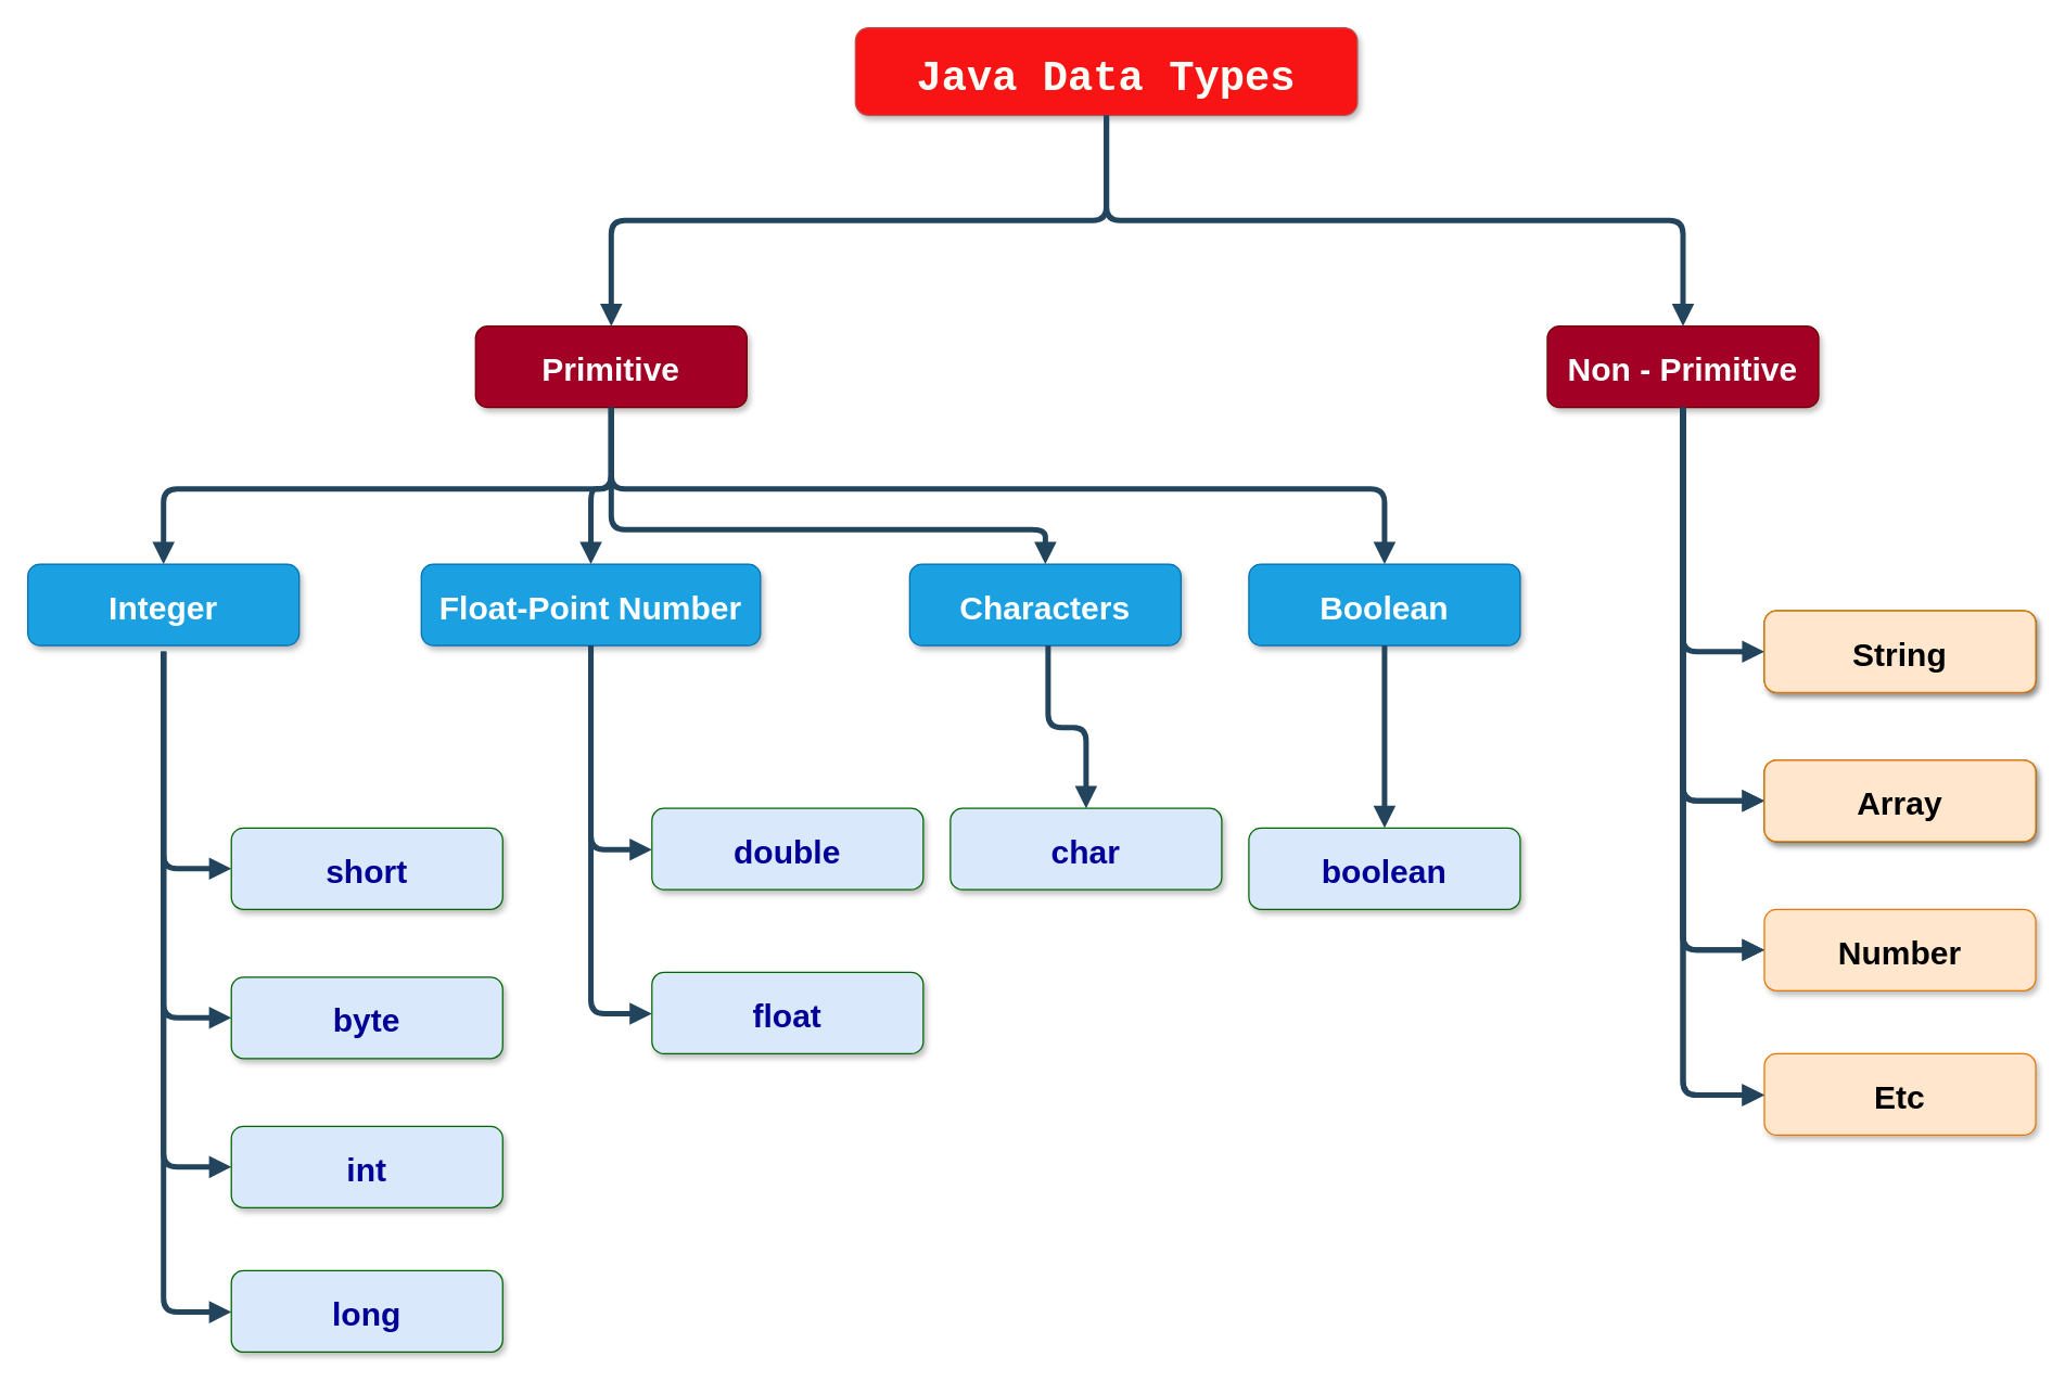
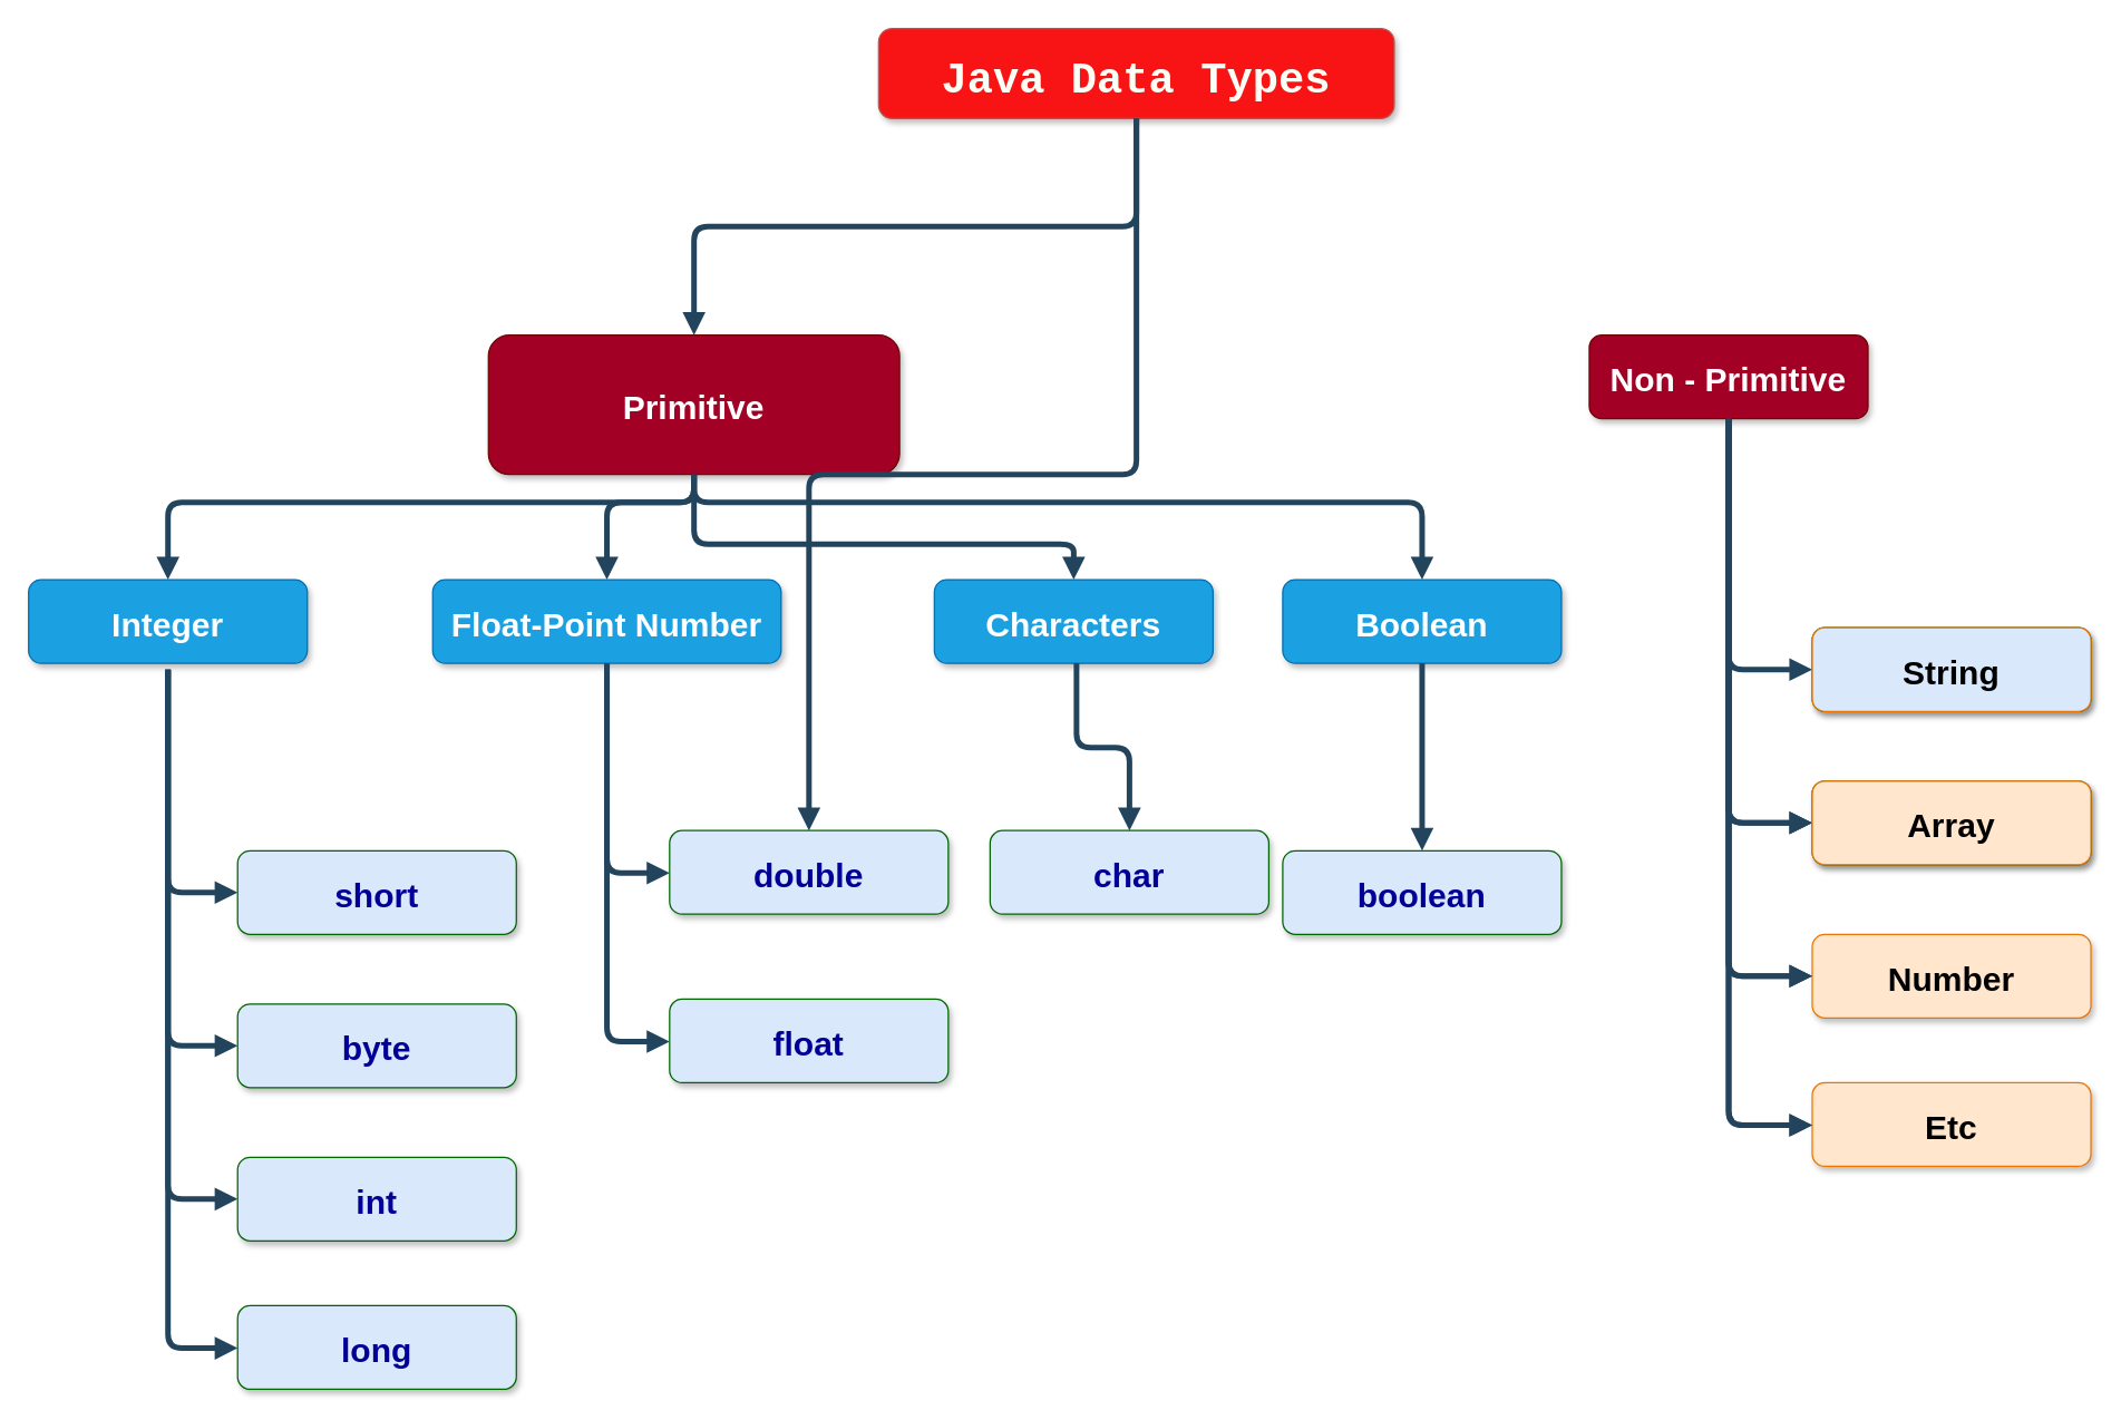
- <mxCell id="10" value="" style="edgeStyle=elbowEdgeStyle;elbow=vertical;strokeWidth=4;endArrow=block;endFill=1;fontStyle=1;strokeColor=#23445D;exitX=0.5;exitY=1;exitDx=0;exitDy=0;" parent="1" source="2" target="4" edge="1"><mxGeometry x="22" y="165.5" width="100" height="100" as="geometry"><mxPoint x="952" y="295.5" as="sourcePoint" /><mxPoint x="302" y="55.5" as="targetPoint" /></mxGeometry></mxCell>
+ <mxCell id="10" value="" style="edgeStyle=elbowEdgeStyle;elbow=vertical;strokeWidth=4;endArrow=block;endFill=1;fontStyle=1;strokeColor=#23445D;exitX=0.5;exitY=1;exitDx=0;exitDy=0;" parent="1" source="2" target="15" edge="1"><mxGeometry x="22" y="165.5" width="100" height="100" as="geometry"><mxPoint x="952" y="295.5" as="sourcePoint" /><mxPoint x="302" y="55.5" as="targetPoint" /></mxGeometry></mxCell>
- <mxCell id="3" value="Primitive" style="rounded=1;fillColor=#a20025;strokeColor=#6F0000;shadow=1;fontStyle=1;fontSize=24;fontColor=#ffffff;" parent="1" vertex="1"><mxGeometry x="350" y="240" width="200" height="60" as="geometry" /></mxCell>
+ <mxCell id="3" value="Primitive" style="rounded=1;fillColor=#a20025;strokeColor=#6F0000;shadow=1;fontStyle=1;fontSize=24;fontColor=#ffffff;" parent="1" vertex="1"><mxGeometry x="350" y="240" width="295" height="100" as="geometry" /></mxCell>
- <mxCell id="33" value="String" style="rounded=1;shadow=1;fontStyle=1;fontSize=24;fillColor=#ffe6cc;strokeColor=#EB7500;" vertex="1" parent="1"><mxGeometry x="1300" y="450" width="200" height="60" as="geometry" /></mxCell>
+ <mxCell id="33" value="String" style="rounded=1;shadow=1;fontStyle=1;fontSize=24;fillColor=#dae8fc;strokeColor=#EB7500;" vertex="1" parent="1"><mxGeometry x="1300" y="450" width="200" height="60" as="geometry" /></mxCell>
- <mxCell id="17" value="char" style="rounded=1;shadow=1;fontStyle=1;fontSize=24;fillColor=#dae8fc;strokeColor=#006600;fontColor=#000099;" vertex="1" parent="1"><mxGeometry x="700" y="595.5" width="200" height="60" as="geometry" /></mxCell>
+ <mxCell id="17" value="char" style="rounded=1;shadow=1;fontStyle=1;fontSize=24;fillColor=#dae8fc;strokeColor=#006600;fontColor=#000099;" vertex="1" parent="1"><mxGeometry x="710" y="595.5" width="200" height="60" as="geometry" /></mxCell>
